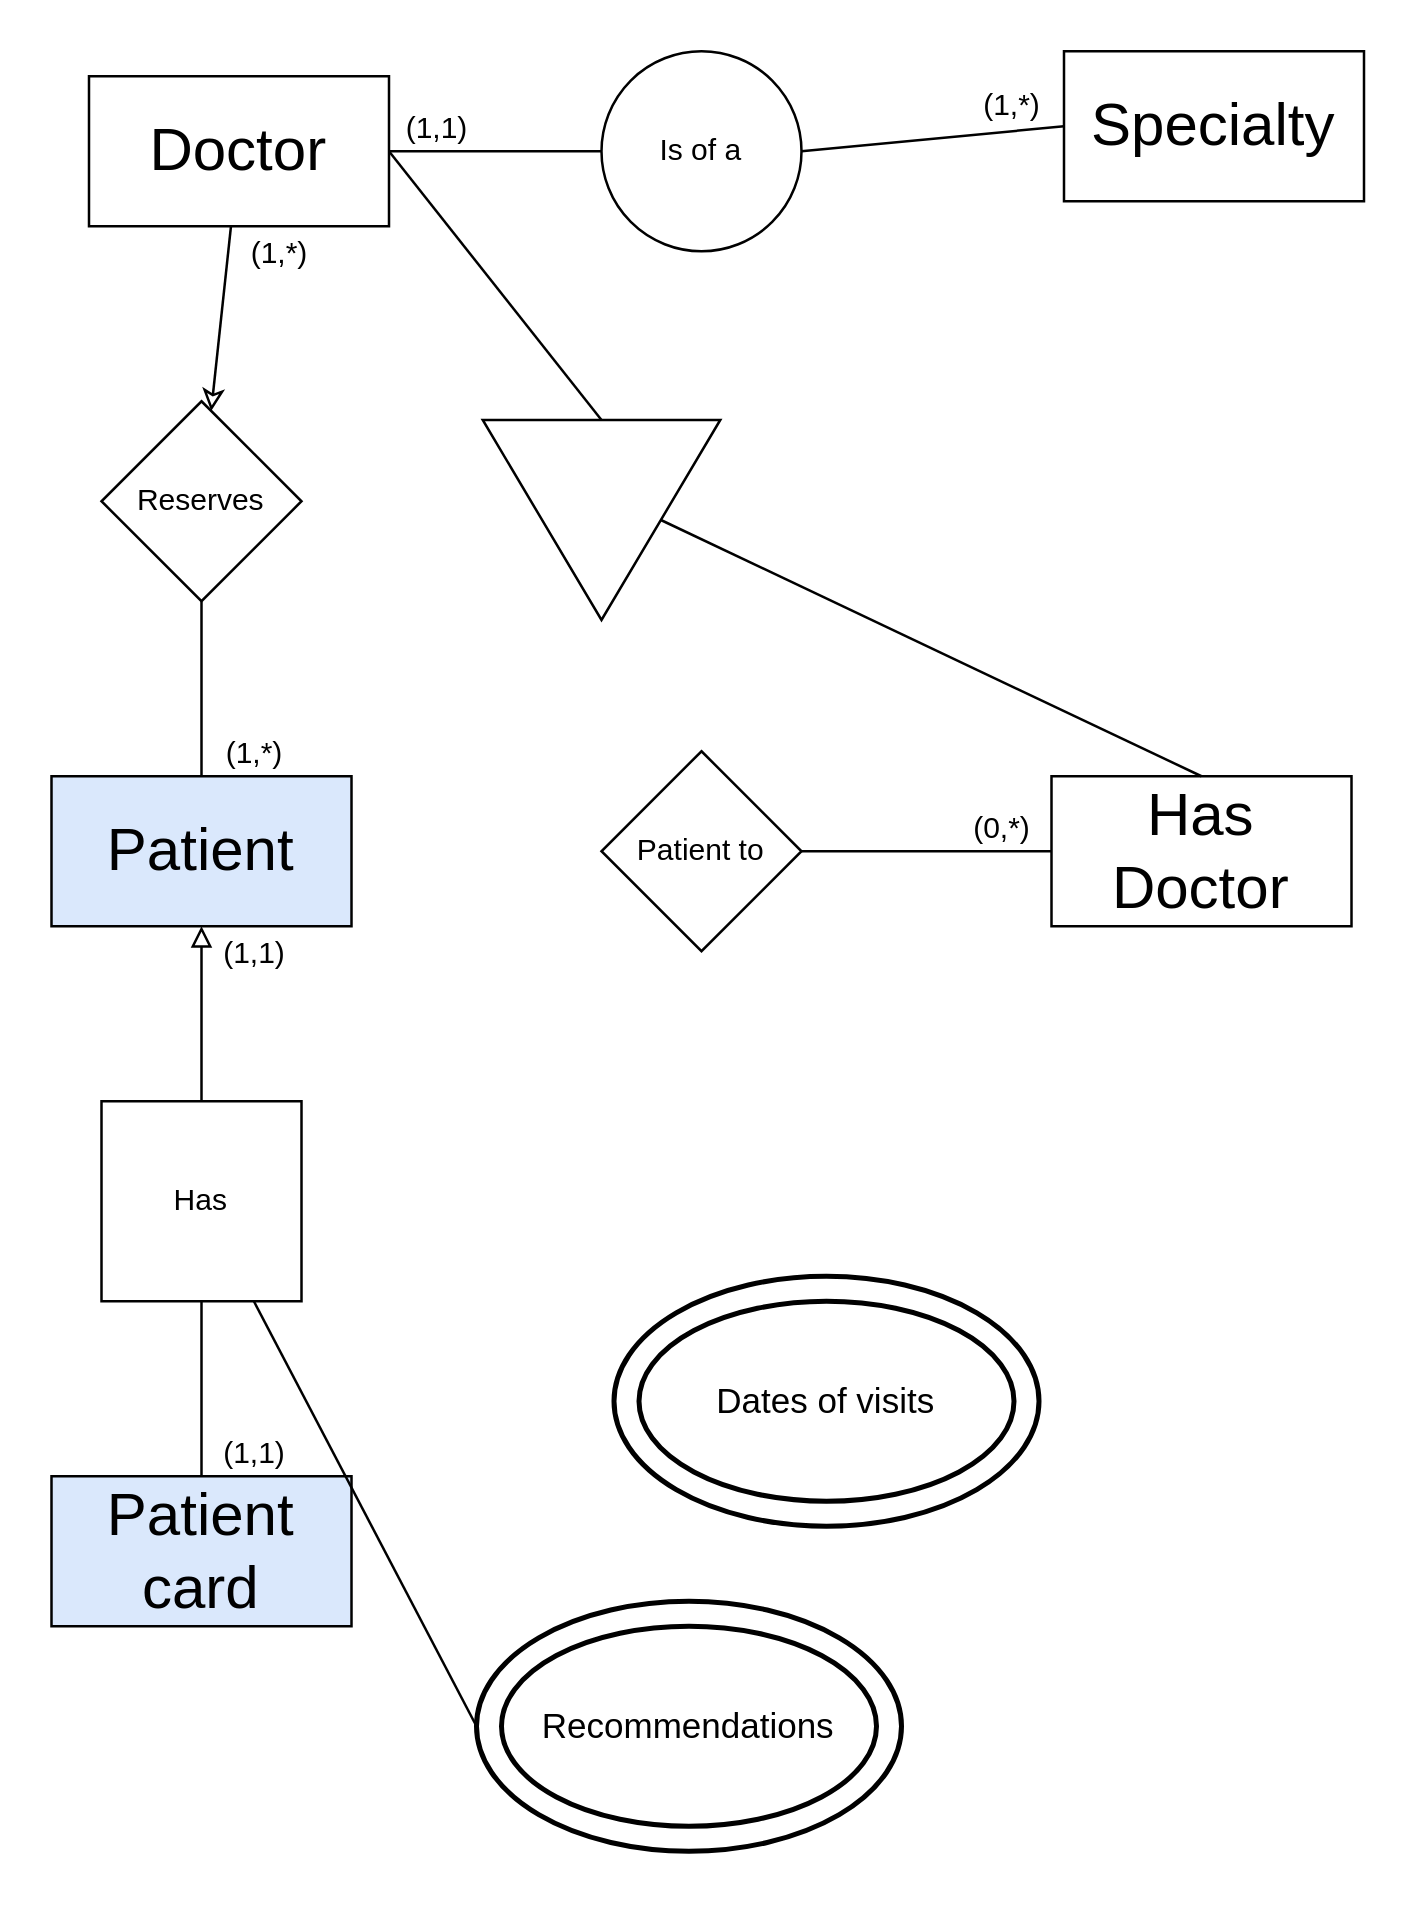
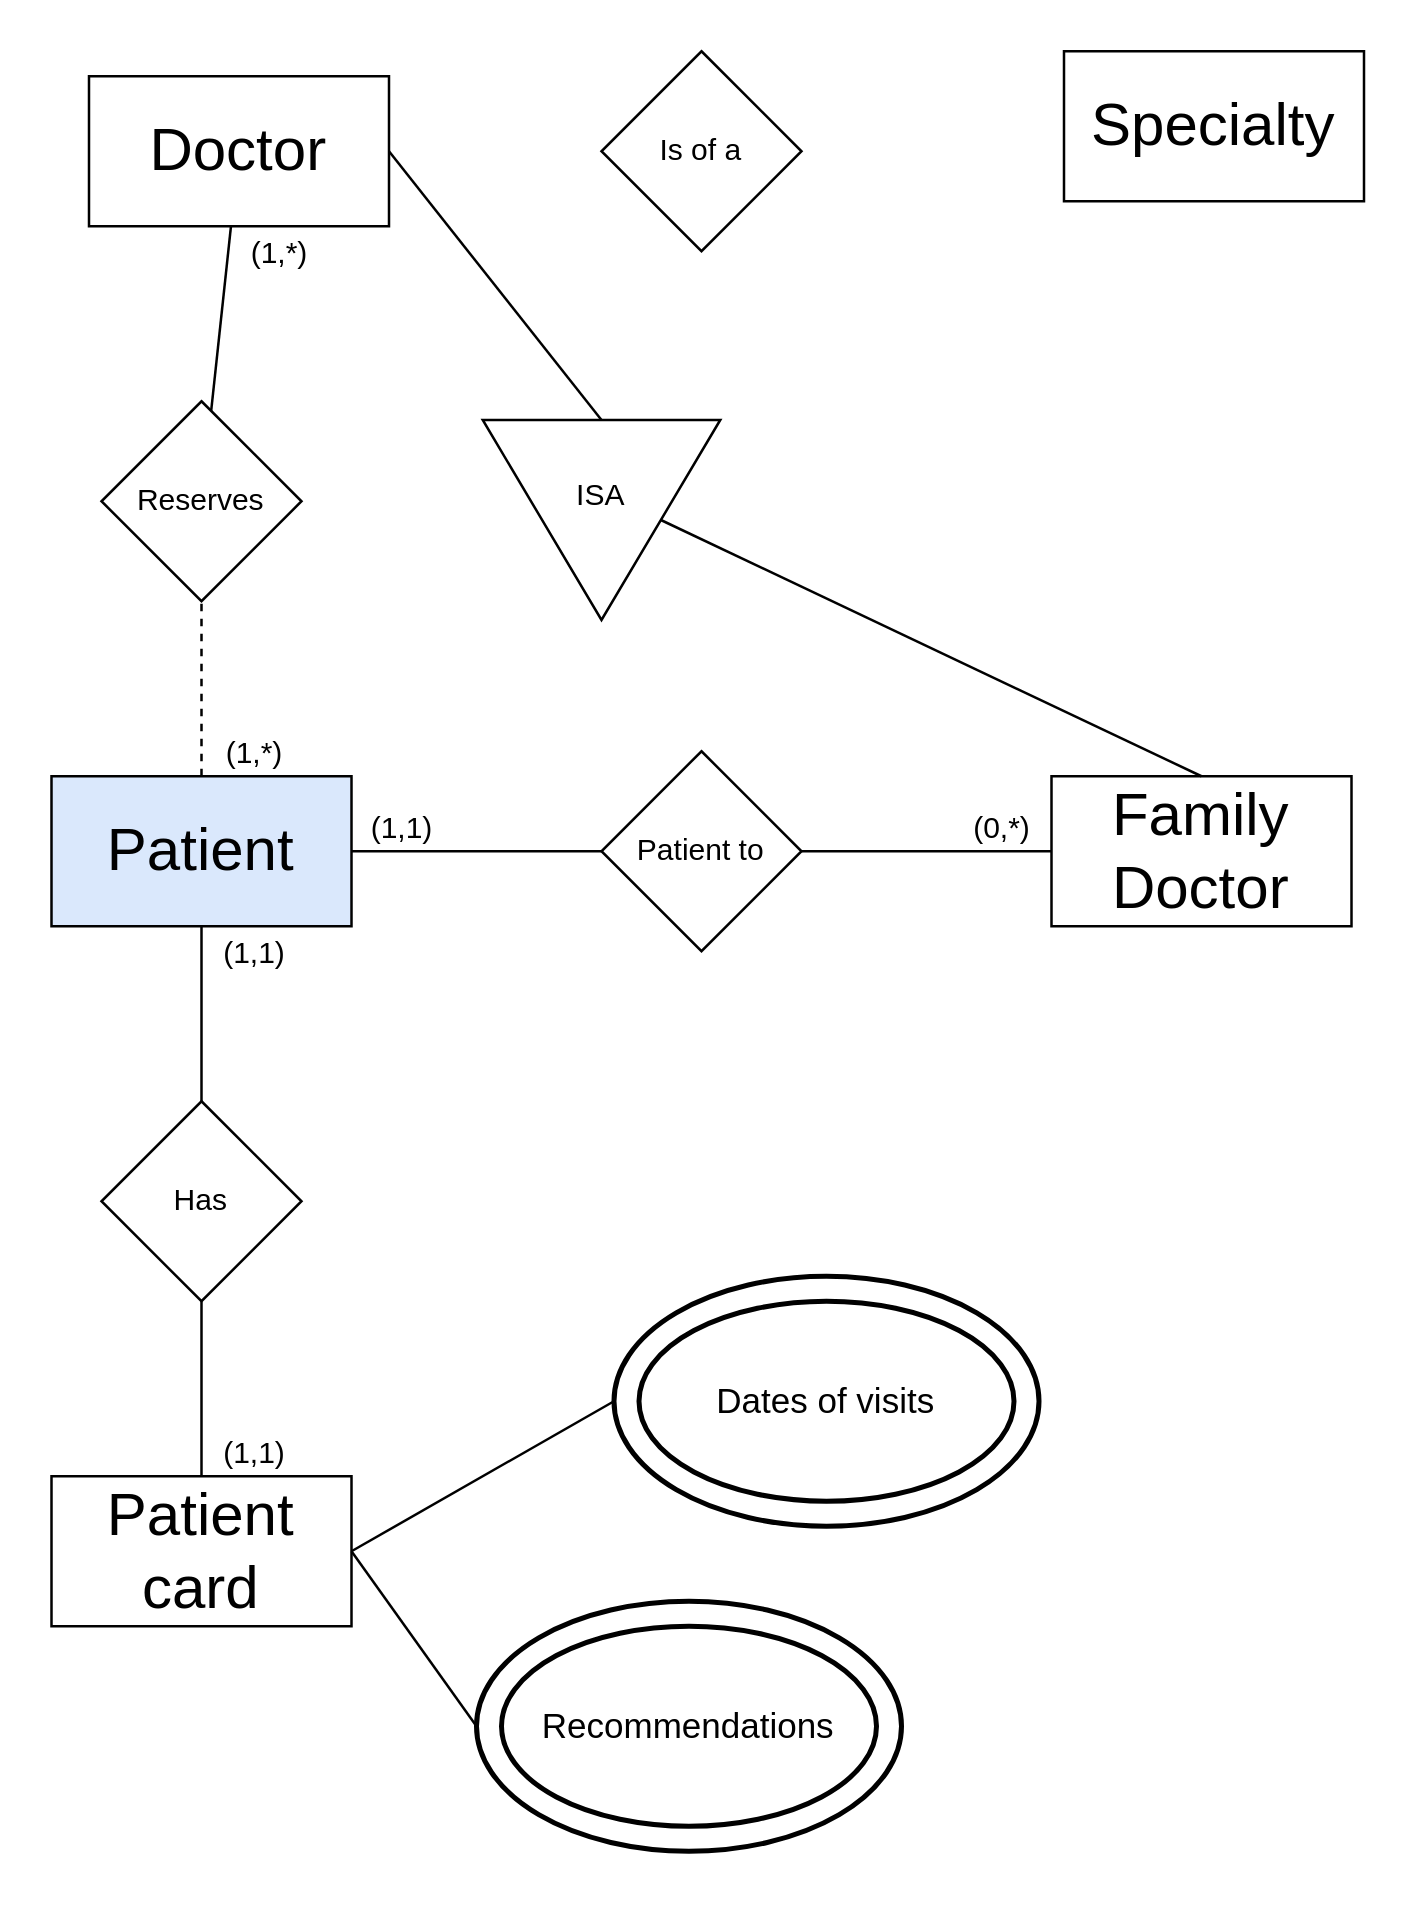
- <mxCell id="7" style="edgeStyle=none;rounded=0;orthogonalLoop=1;jettySize=auto;html=1;exitX=1;exitY=0.5;exitDx=0;exitDy=0;entryX=0;entryY=0.5;entryDx=0;entryDy=0;endArrow=none;endFill=0;" parent="1" source="9" target="10" edge="1"><mxGeometry relative="1" as="geometry" /></mxCell>
- <mxCell id="8" value="(1,*)" style="text;html=1;resizable=0;points=[];align=center;verticalAlign=middle;labelBackgroundColor=#ffffff;" parent="7" vertex="1" connectable="0"><mxGeometry x="0.749" y="1" relative="1" as="geometry"><mxPoint x="-7.5" y="-9" as="offset" /></mxGeometry></mxCell>
- <mxCell id="4" style="edgeStyle=none;rounded=0;orthogonalLoop=1;jettySize=auto;html=1;exitX=1;exitY=0.5;exitDx=0;exitDy=0;entryX=0;entryY=0.5;entryDx=0;entryDy=0;endArrow=none;endFill=0;" parent="1" source="6" target="9" edge="1"><mxGeometry relative="1" as="geometry" /></mxCell>
- <mxCell id="5" value="(1,1)" style="text;html=1;resizable=0;points=[];align=center;verticalAlign=middle;labelBackgroundColor=#ffffff;" parent="4" vertex="1" connectable="0"><mxGeometry x="-0.703" y="1" relative="1" as="geometry"><mxPoint x="5" y="-9" as="offset" /></mxGeometry></mxCell>
- <mxCell id="9" value="Is of a" style="ellipse;whiteSpace=wrap;html=1;" parent="1" vertex="1"><mxGeometry x="240" y="20" width="80" height="80" as="geometry" /></mxCell>
+ <mxCell id="9" value="Is of a" style="rhombus;whiteSpace=wrap;html=1;" parent="1" vertex="1"><mxGeometry x="240" y="20" width="80" height="80" as="geometry" /></mxCell>
- <mxCell id="2" value="" style="edgeStyle=none;rounded=0;orthogonalLoop=1;jettySize=auto;html=1;endArrow=classic;endFill=0;" parent="1" source="6" target="15" edge="1"><mxGeometry relative="1" as="geometry" /></mxCell>
+ <mxCell id="2" value="" style="edgeStyle=none;rounded=0;orthogonalLoop=1;jettySize=auto;html=1;endArrow=none;endFill=0;" parent="1" source="6" target="15" edge="1"><mxGeometry relative="1" as="geometry" /></mxCell>
+ <mxCell id="35" value="ISA" style="text;html=1;strokeColor=none;fillColor=none;align=center;verticalAlign=middle;whiteSpace=wrap;rounded=0;" parent="33" vertex="1"><mxGeometry x="20" y="27.5" width="40" height="20" as="geometry" /></mxCell>
- <mxCell id="12" value="" style="edgeStyle=none;rounded=0;orthogonalLoop=1;jettySize=auto;html=1;endArrow=none;endFill=0;" parent="1" source="14" target="15" edge="1"><mxGeometry relative="1" as="geometry" /></mxCell>
+ <mxCell id="12" value="" style="edgeStyle=none;rounded=0;orthogonalLoop=1;jettySize=auto;html=1;endArrow=none;endFill=0;dashed=1;" parent="1" source="14" target="15" edge="1"><mxGeometry relative="1" as="geometry" /></mxCell>
+ <mxCell id="18" style="edgeStyle=none;rounded=0;orthogonalLoop=1;jettySize=auto;html=1;exitX=0;exitY=0.5;exitDx=0;exitDy=0;entryX=1;entryY=0.5;entryDx=0;entryDy=0;endArrow=none;endFill=0;" parent="1" source="20" target="14" edge="1"><mxGeometry relative="1" as="geometry" /></mxCell>
+ <mxCell id="19" value="(1,1)" style="text;html=1;resizable=0;points=[];align=center;verticalAlign=middle;labelBackgroundColor=#ffffff;" parent="18" vertex="1" connectable="0"><mxGeometry x="0.733" y="2" relative="1" as="geometry"><mxPoint x="6.5" y="-12" as="offset" /></mxGeometry></mxCell>
- <mxCell id="11" value="&lt;font style=&quot;font-size: 24px&quot;&gt;Has Doctor&lt;br&gt;&lt;/font&gt;" style="rounded=0;whiteSpace=wrap;html=1;" parent="1" vertex="1"><mxGeometry x="420" y="310" width="120" height="60" as="geometry" /></mxCell>
+ <mxCell id="11" value="&lt;font style=&quot;font-size: 24px&quot;&gt;Family Doctor&lt;br&gt;&lt;/font&gt;" style="rounded=0;whiteSpace=wrap;html=1;" parent="1" vertex="1"><mxGeometry x="420" y="310" width="120" height="60" as="geometry" /></mxCell>
- <mxCell id="23" value="" style="edgeStyle=none;rounded=0;orthogonalLoop=1;jettySize=auto;html=1;endArrow=block;endFill=0;" parent="1" source="25" target="14" edge="1"><mxGeometry relative="1" as="geometry" /></mxCell>
+ <mxCell id="23" value="" style="edgeStyle=none;rounded=0;orthogonalLoop=1;jettySize=auto;html=1;endArrow=none;endFill=0;" parent="1" source="25" target="14" edge="1"><mxGeometry relative="1" as="geometry" /></mxCell>
- <mxCell id="25" value="Has" style="whiteSpace=wrap;html=1;rounded=0;" parent="1" vertex="1"><mxGeometry x="40" y="440" width="80" height="80" as="geometry" /></mxCell>
+ <mxCell id="25" value="Has" style="rhombus;whiteSpace=wrap;html=1;" parent="1" vertex="1"><mxGeometry x="40" y="440" width="80" height="80" as="geometry" /></mxCell>
- <mxCell id="27" style="edgeStyle=none;rounded=0;orthogonalLoop=1;jettySize=auto;html=1;exitX=0;exitY=0.5;exitDx=0;exitDy=0;endArrow=none;endFill=0;" parent="1" source="28" target="25" edge="1"><mxGeometry relative="1" as="geometry" /></mxCell>
+ <mxCell id="27" style="edgeStyle=none;rounded=0;orthogonalLoop=1;jettySize=auto;html=1;exitX=0;exitY=0.5;exitDx=0;exitDy=0;entryX=1;entryY=0.5;entryDx=0;entryDy=0;endArrow=none;endFill=0;" parent="1" source="28" target="26" edge="1"><mxGeometry relative="1" as="geometry" /></mxCell>
+ <mxCell id="29" style="rounded=0;orthogonalLoop=1;jettySize=auto;html=1;exitX=0;exitY=0.5;exitDx=0;exitDy=0;entryX=1;entryY=0.5;entryDx=0;entryDy=0;endArrow=none;endFill=0;" parent="1" source="30" target="26" edge="1"><mxGeometry relative="1" as="geometry" /></mxCell>
- <mxCell id="26" value="&lt;font style=&quot;font-size: 24px&quot;&gt;Patient card&lt;/font&gt;" style="rounded=0;whiteSpace=wrap;html=1;fillColor=#dae8fc;" parent="1" vertex="1"><mxGeometry x="20" y="590" width="120" height="60" as="geometry" /></mxCell>
+ <mxCell id="26" value="&lt;font style=&quot;font-size: 24px&quot;&gt;Patient card&lt;/font&gt;" style="rounded=0;whiteSpace=wrap;html=1;" parent="1" vertex="1"><mxGeometry x="20" y="590" width="120" height="60" as="geometry" /></mxCell>
